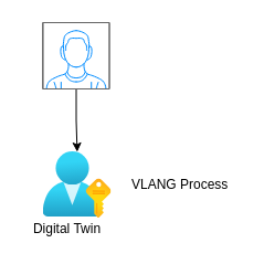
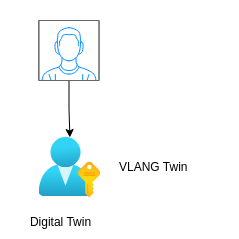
- <mxCell id="6" value="VLANG Process" style="text;html=1;resizable=0;autosize=1;align=left;verticalAlign=middle;points=[];fillColor=none;strokeColor=none;rounded=0;" vertex="1" parent="1"><mxGeometry x="117" y="157" width="100" height="20" as="geometry" /></mxCell>
+ <mxCell id="6" value="VLANG Twin" style="text;html=1;resizable=0;autosize=1;align=left;verticalAlign=middle;points=[];fillColor=none;strokeColor=none;rounded=0;" vertex="1" parent="1"><mxGeometry x="117" y="157" width="100" height="20" as="geometry" /></mxCell>
- <mxCell id="5" value="Digital Twin" style="text;html=1;resizable=0;autosize=1;align=center;verticalAlign=middle;points=[];fillColor=none;strokeColor=none;rounded=0;" vertex="1" parent="1"><mxGeometry x="20.34" y="197" width="80" height="20" as="geometry" /></mxCell>
+ <mxCell id="5" value="Digital Twin" style="text;html=1;resizable=0;autosize=1;align=center;verticalAlign=middle;points=[];fillColor=none;strokeColor=none;rounded=0;" vertex="1" parent="1"><mxGeometry x="20.34" y="212" width="80" height="20" as="geometry" /></mxCell>
